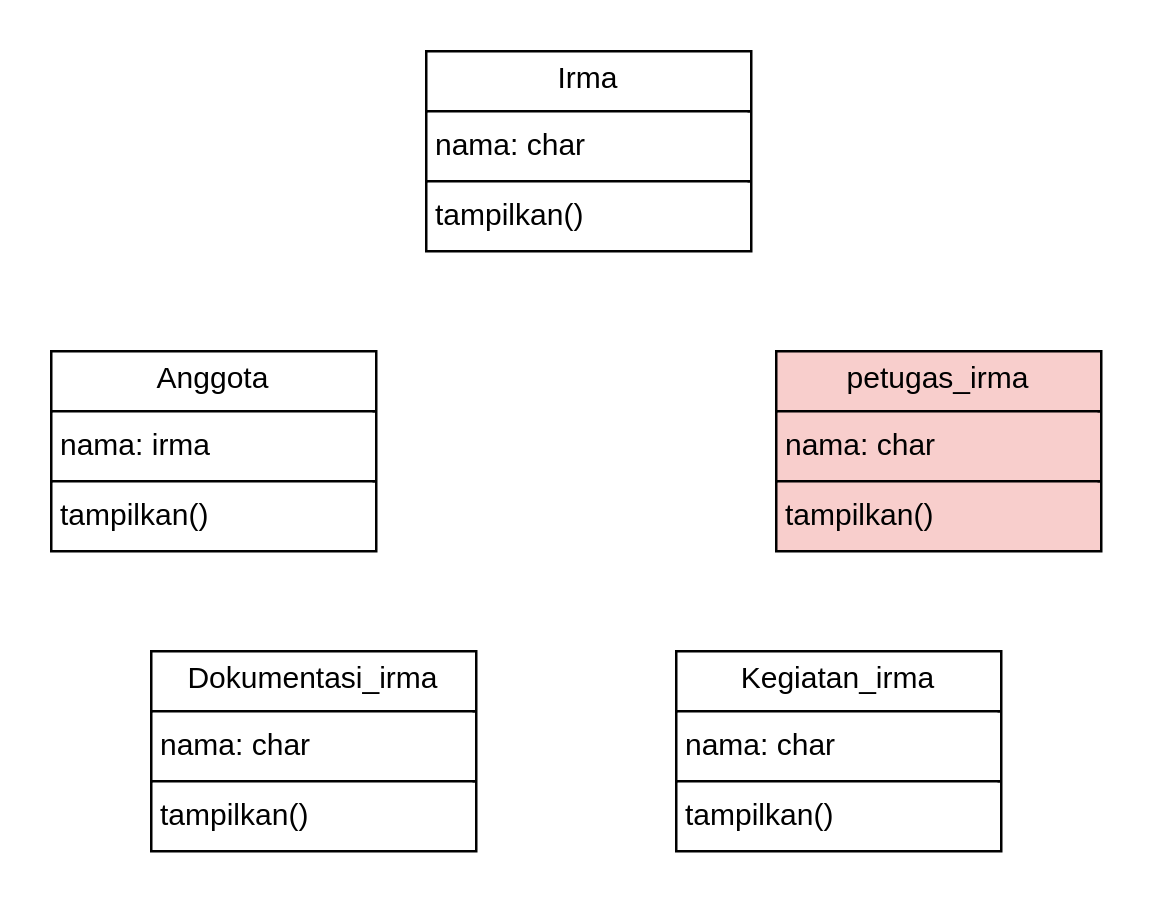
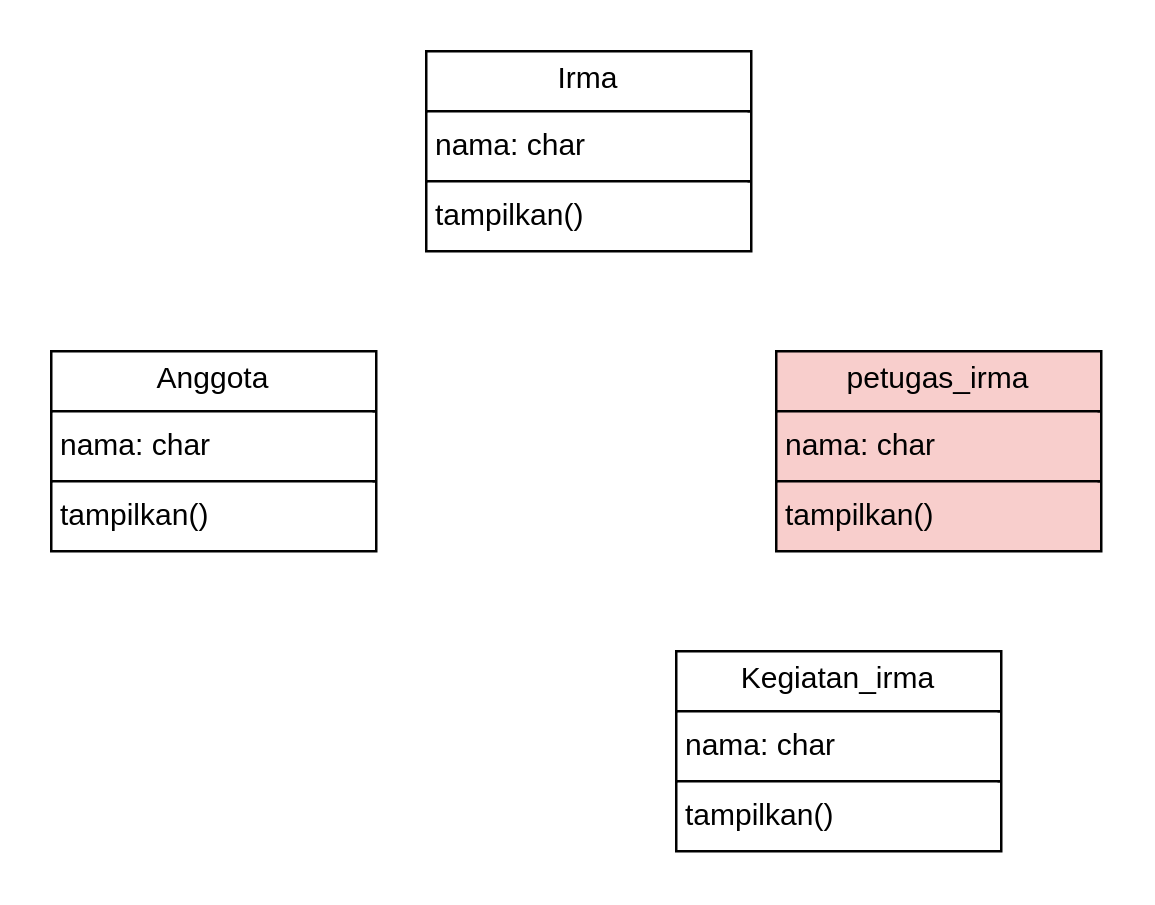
- <mxCell id="2" value="&lt;p style=&quot;text-align: center; margin: 4px 0px 0px;&quot;&gt;Anggota&lt;/p&gt;&lt;hr size=&quot;1&quot; style=&quot;border-style:solid;&quot;&gt;&lt;p style=&quot;margin:0px;margin-left:4px;&quot;&gt;nama: irma&lt;/p&gt;&lt;hr size=&quot;1&quot; style=&quot;border-style:solid;&quot;&gt;&lt;p style=&quot;margin:0px;margin-left:4px;&quot;&gt;tampilkan()&lt;/p&gt;" style="verticalAlign=top;align=left;overflow=fill;html=1;whiteSpace=wrap;" vertex="1" parent="1"><mxGeometry x="20" y="140" width="130" height="80" as="geometry" /></mxCell>
+ <mxCell id="2" value="&lt;p style=&quot;text-align: center; margin: 4px 0px 0px;&quot;&gt;Anggota&lt;/p&gt;&lt;hr size=&quot;1&quot; style=&quot;border-style:solid;&quot;&gt;&lt;p style=&quot;margin:0px;margin-left:4px;&quot;&gt;nama: char&lt;/p&gt;&lt;hr size=&quot;1&quot; style=&quot;border-style:solid;&quot;&gt;&lt;p style=&quot;margin:0px;margin-left:4px;&quot;&gt;tampilkan()&lt;/p&gt;" style="verticalAlign=top;align=left;overflow=fill;html=1;whiteSpace=wrap;" vertex="1" parent="1"><mxGeometry x="20" y="140" width="130" height="80" as="geometry" /></mxCell>
- <mxCell id="6" value="&lt;p style=&quot;text-align: center; margin: 4px 0px 0px;&quot;&gt;Dokumentasi_irma&lt;/p&gt;&lt;hr size=&quot;1&quot; style=&quot;border-style:solid;&quot;&gt;&lt;p style=&quot;margin:0px;margin-left:4px;&quot;&gt;nama: char&lt;/p&gt;&lt;hr size=&quot;1&quot; style=&quot;border-style:solid;&quot;&gt;&lt;p style=&quot;margin:0px;margin-left:4px;&quot;&gt;tampilkan()&lt;/p&gt;" style="verticalAlign=top;align=left;overflow=fill;html=1;whiteSpace=wrap;" vertex="1" parent="1"><mxGeometry x="60" y="260" width="130" height="80" as="geometry" /></mxCell>
